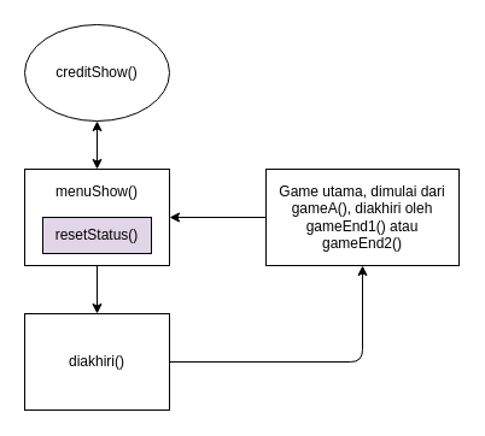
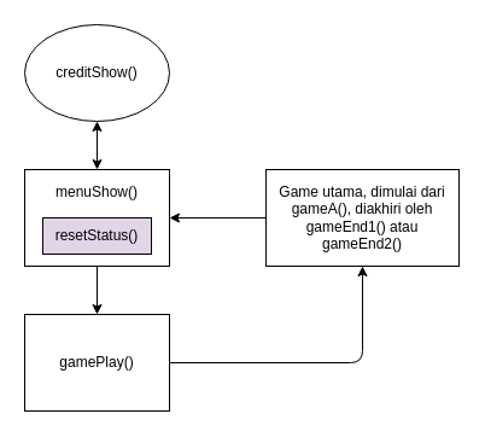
- <mxCell id="4" value="diakhiri()" style="rounded=0;whiteSpace=wrap;html=1;" vertex="1" parent="1"><mxGeometry x="20" y="260" width="120" height="80" as="geometry" /></mxCell>
+ <mxCell id="4" value="gamePlay()" style="rounded=0;whiteSpace=wrap;html=1;" vertex="1" parent="1"><mxGeometry x="20" y="260" width="120" height="80" as="geometry" /></mxCell>
